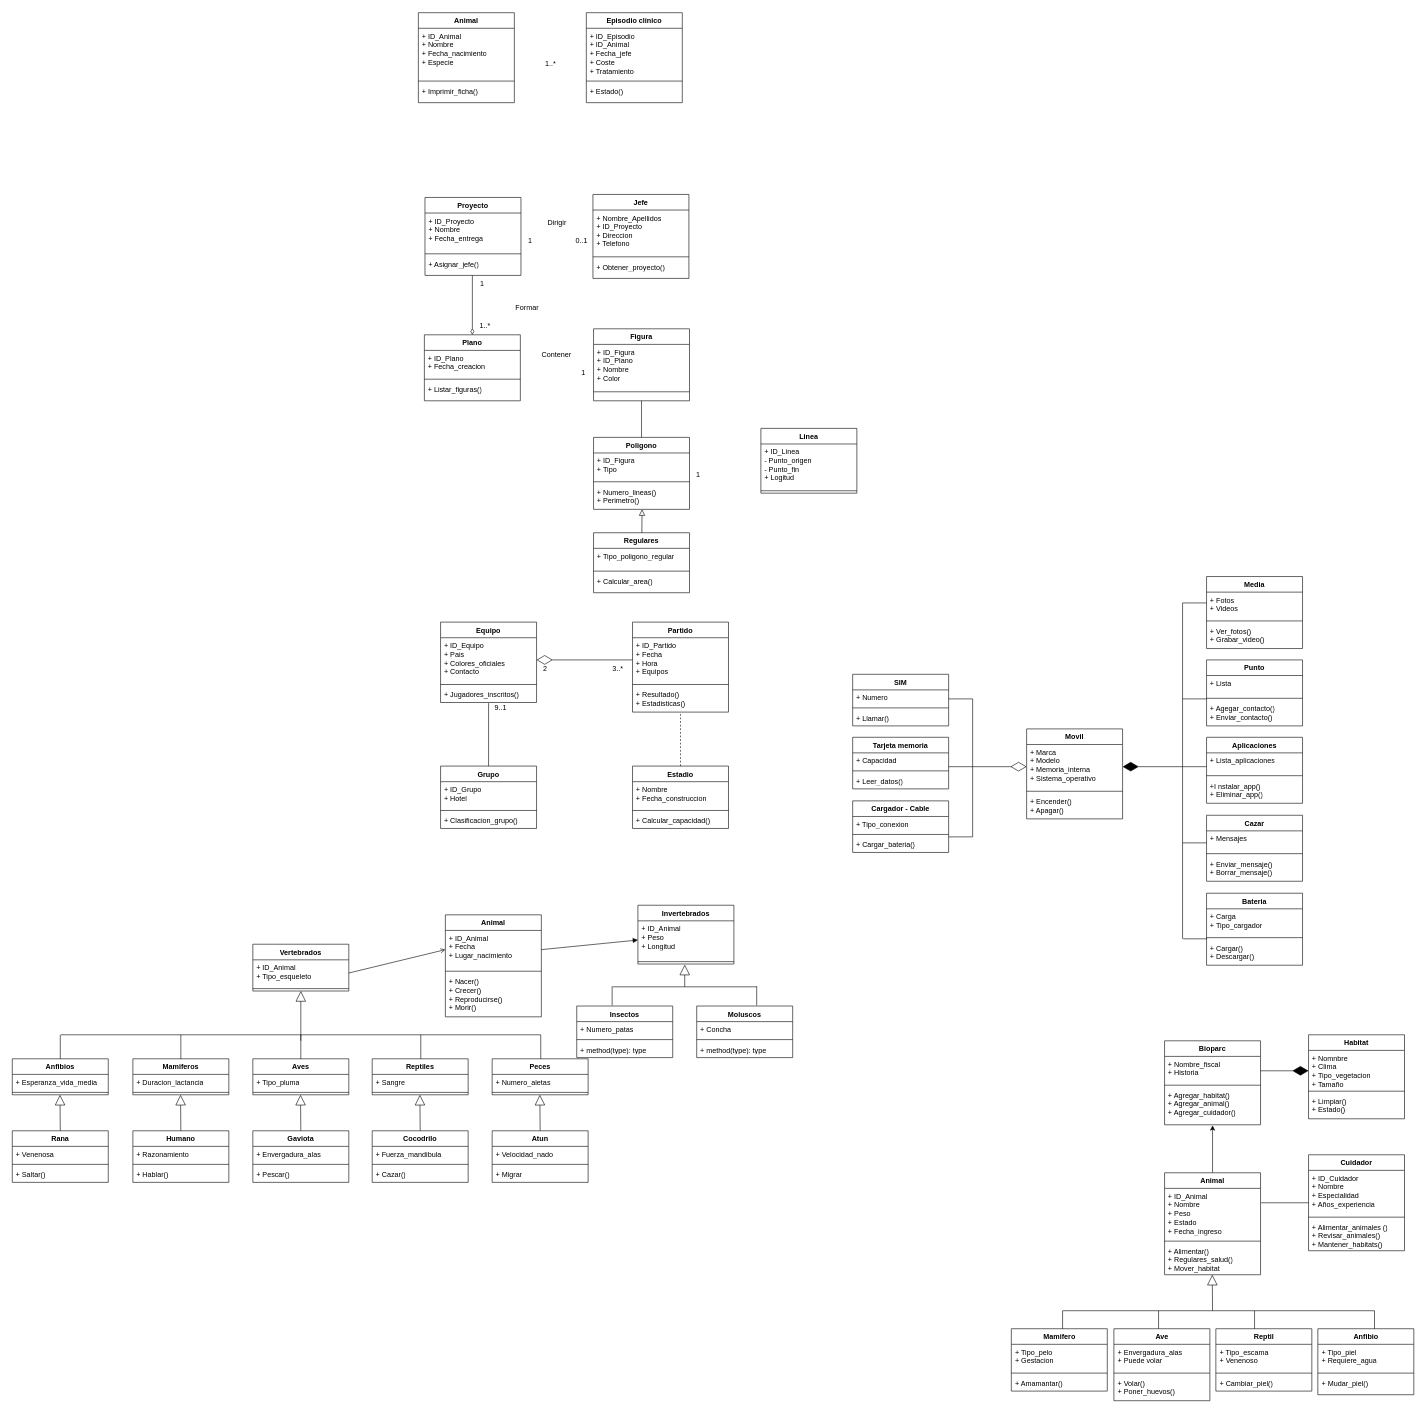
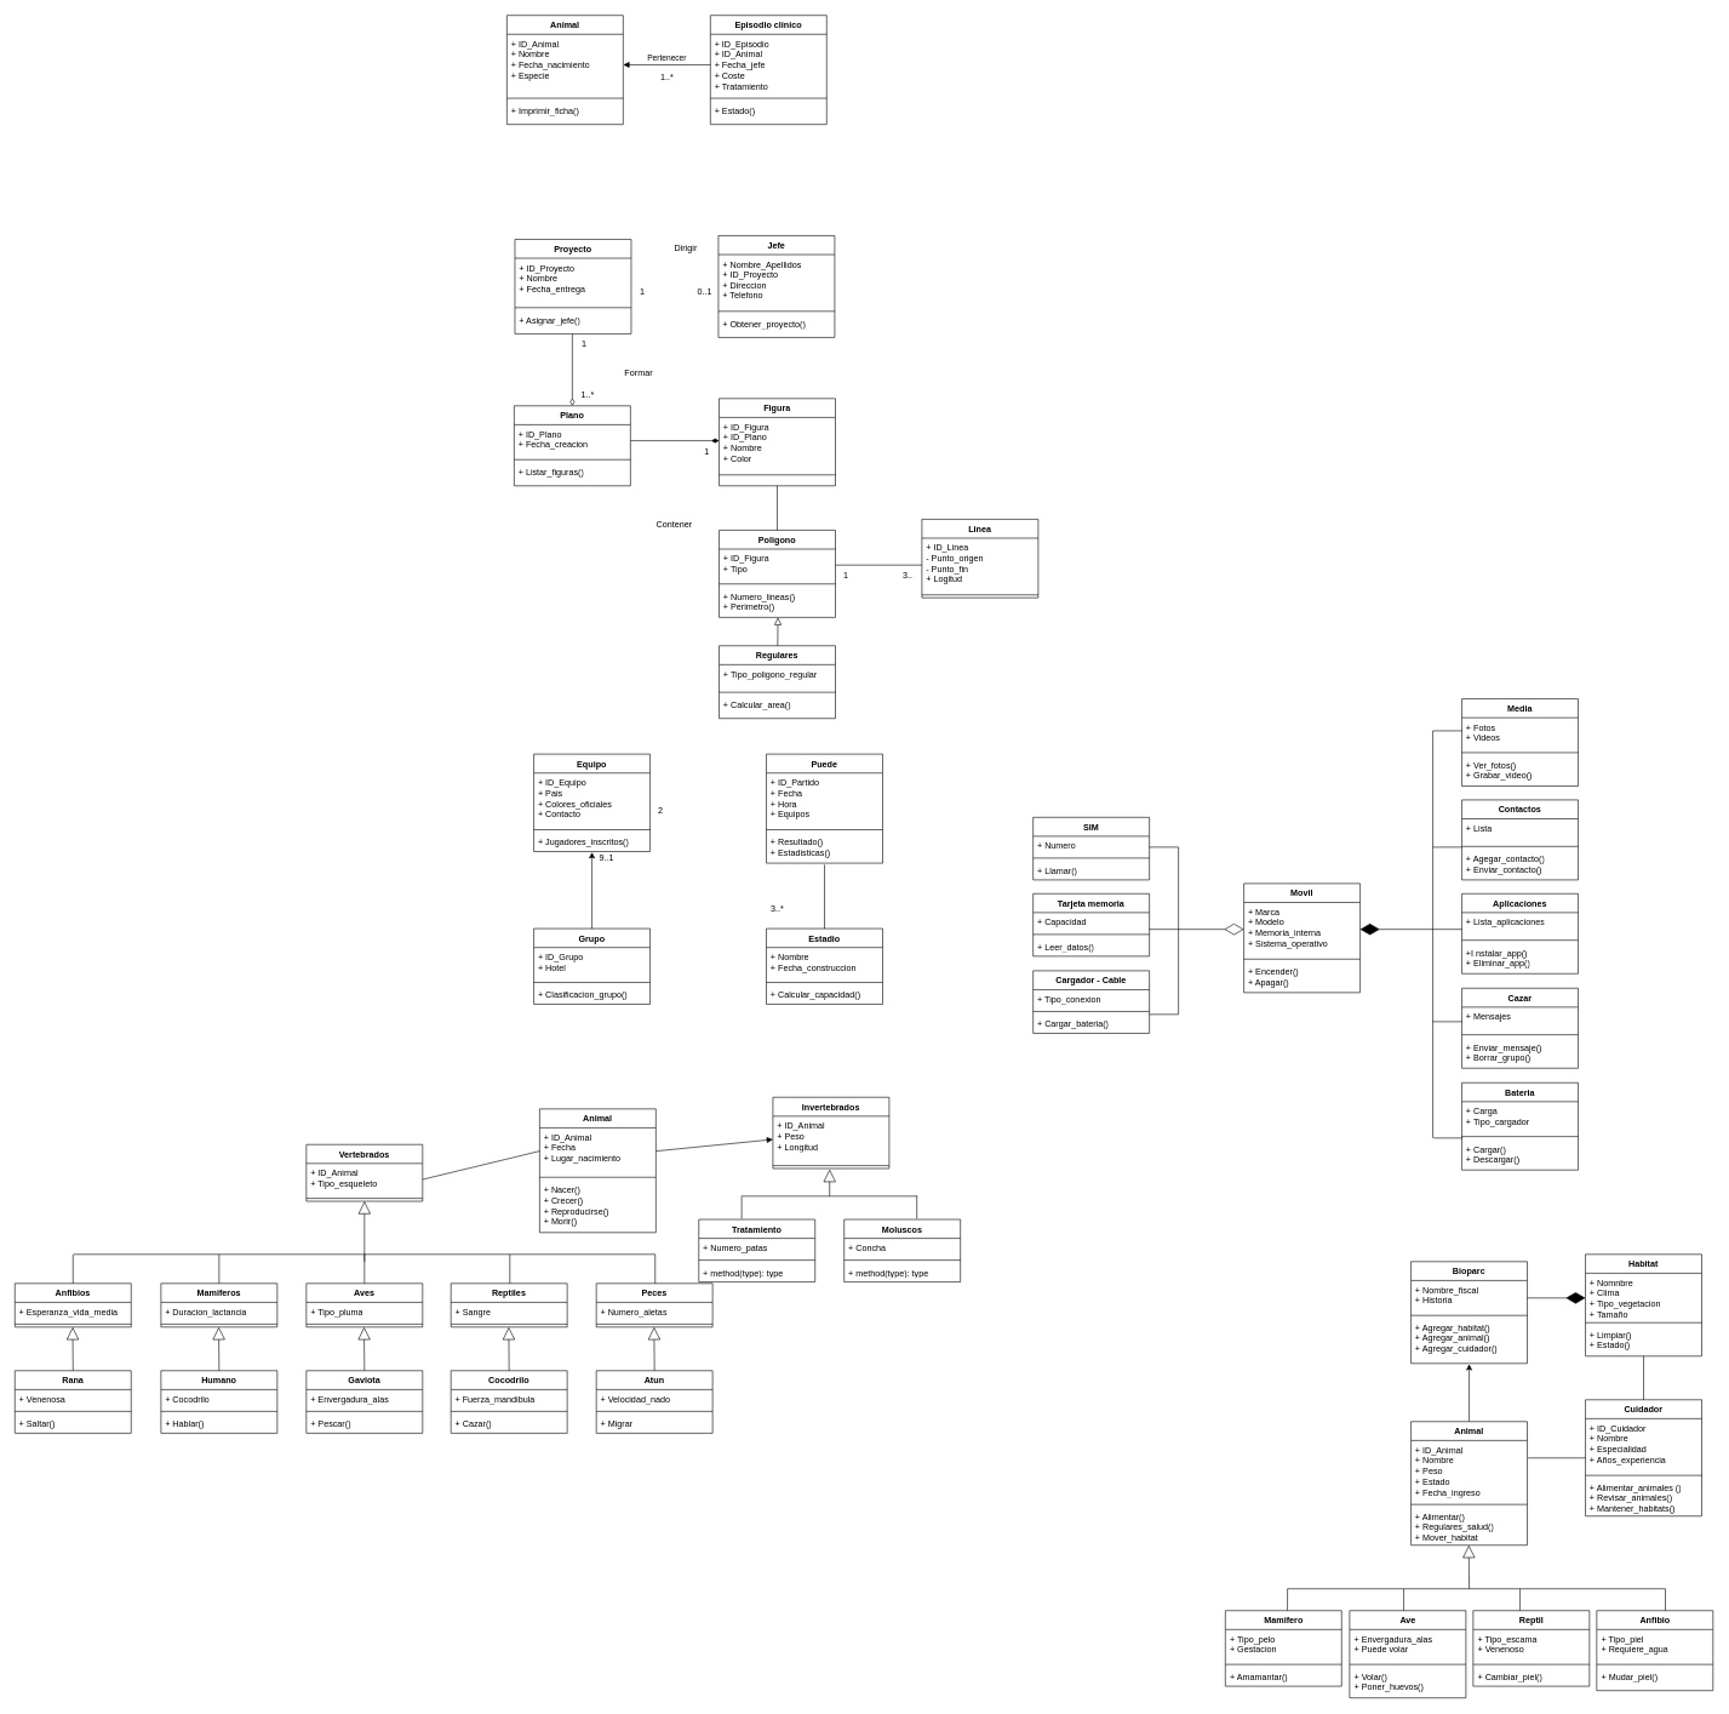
+ <mxCell id="10" value="Pertenecer" style="html=1;verticalAlign=bottom;endArrow=block;curved=0;rounded=0;exitX=0;exitY=0.5;exitDx=0;exitDy=0;entryX=1;entryY=0.5;entryDx=0;entryDy=0;" parent="1" source="7" target="3" edge="1"><mxGeometry width="80" relative="1" as="geometry"><mxPoint x="907" y="250" as="sourcePoint" /><mxPoint x="987" y="250" as="targetPoint" /><mxPoint as="offset" /></mxGeometry></mxCell>
- <mxCell id="38" value="Dirigir" style="text;html=1;align=center;verticalAlign=middle;resizable=0;points=[];autosize=1;strokeColor=none;fillColor=none;" parent="1" vertex="1"><mxGeometry x="903" y="356" width="50" height="30" as="geometry" /></mxCell>
+ <mxCell id="38" value="Dirigir" style="text;html=1;align=center;verticalAlign=middle;resizable=0;points=[];autosize=1;strokeColor=none;fillColor=none;" parent="1" vertex="1"><mxGeometry x="918" y="326" width="50" height="30" as="geometry" /></mxCell>
- <mxCell id="46" value="Contener" style="text;html=1;align=center;verticalAlign=middle;resizable=0;points=[];autosize=1;strokeColor=none;fillColor=none;" parent="1" vertex="1"><mxGeometry x="892" y="575" width="70" height="30" as="geometry" /></mxCell>
+ <mxCell id="46" value="Contener" style="text;html=1;align=center;verticalAlign=middle;resizable=0;points=[];autosize=1;strokeColor=none;fillColor=none;" parent="1" vertex="1"><mxGeometry x="892" y="705" width="70" height="30" as="geometry" /></mxCell>
+ <mxCell id="45" value="" style="endArrow=none;startArrow=diamondThin;endFill=0;startFill=1;html=1;verticalAlign=bottom;labelBackgroundColor=none;strokeWidth=1;startSize=8;endSize=8;rounded=0;entryX=1;entryY=0.5;entryDx=0;entryDy=0;exitX=0;exitY=0.5;exitDx=0;exitDy=0;" parent="1" source="25" target="21" edge="1"><mxGeometry width="160" relative="1" as="geometry"><mxPoint x="898" y="547" as="sourcePoint" /><mxPoint x="1058" y="547" as="targetPoint" /></mxGeometry></mxCell>
+ <mxCell id="50" value="" style="endArrow=none;html=1;rounded=0;exitX=1;exitY=0.5;exitDx=0;exitDy=0;entryX=0;entryY=0.5;entryDx=0;entryDy=0;" parent="1" source="28" target="32" edge="1"><mxGeometry width="50" height="50" relative="1" as="geometry"><mxPoint x="1188" y="627" as="sourcePoint" /><mxPoint x="1308" y="627" as="targetPoint" /></mxGeometry></mxCell>
+ <mxCell id="52" value="3.." style="text;html=1;align=center;verticalAlign=middle;resizable=0;points=[];autosize=1;strokeColor=none;fillColor=none;" parent="1" vertex="1"><mxGeometry x="1228" y="776" width="40" height="30" as="geometry" /></mxCell>
- <mxCell id="58" value="Partido" style="swimlane;fontStyle=1;align=center;verticalAlign=top;childLayout=stackLayout;horizontal=1;startSize=26;horizontalStack=0;resizeParent=1;resizeParentMax=0;resizeLast=0;collapsible=1;marginBottom=0;whiteSpace=wrap;html=1;" parent="1" vertex="1"><mxGeometry x="1054" y="1036" width="160" height="150" as="geometry" /></mxCell>
+ <mxCell id="58" value="Puede" style="swimlane;fontStyle=1;align=center;verticalAlign=top;childLayout=stackLayout;horizontal=1;startSize=26;horizontalStack=0;resizeParent=1;resizeParentMax=0;resizeLast=0;collapsible=1;marginBottom=0;whiteSpace=wrap;html=1;" parent="1" vertex="1"><mxGeometry x="1054" y="1036" width="160" height="150" as="geometry" /></mxCell>
- <mxCell id="70" value="" style="endArrow=diamondThin;endFill=0;endSize=24;html=1;rounded=0;entryX=1;entryY=0.5;entryDx=0;entryDy=0;exitX=0;exitY=0.5;exitDx=0;exitDy=0;" parent="1" source="59" target="55" edge="1"><mxGeometry width="160" relative="1" as="geometry"><mxPoint x="894" y="1216" as="sourcePoint" /><mxPoint x="1054" y="1216" as="targetPoint" /></mxGeometry></mxCell>
- <mxCell id="156" value="Punto" style="swimlane;fontStyle=1;align=center;verticalAlign=top;childLayout=stackLayout;horizontal=1;startSize=26;horizontalStack=0;resizeParent=1;resizeParentMax=0;resizeLast=0;collapsible=1;marginBottom=0;whiteSpace=wrap;html=1;" vertex="1" parent="1"><mxGeometry x="2011" y="1099" width="160" height="110" as="geometry" /></mxCell>
+ <mxCell id="156" value="Contactos" style="swimlane;fontStyle=1;align=center;verticalAlign=top;childLayout=stackLayout;horizontal=1;startSize=26;horizontalStack=0;resizeParent=1;resizeParentMax=0;resizeLast=0;collapsible=1;marginBottom=0;whiteSpace=wrap;html=1;" vertex="1" parent="1"><mxGeometry x="2011" y="1099" width="160" height="110" as="geometry" /></mxCell>
- <mxCell id="71" value="3..*" style="text;html=1;align=center;verticalAlign=middle;resizable=0;points=[];autosize=1;strokeColor=none;fillColor=none;" parent="1" vertex="1"><mxGeometry x="1009" y="1099" width="40" height="30" as="geometry" /></mxCell>
+ <mxCell id="71" value="3..*" style="text;html=1;align=center;verticalAlign=middle;resizable=0;points=[];autosize=1;strokeColor=none;fillColor=none;" parent="1" vertex="1"><mxGeometry x="1049" y="1234" width="40" height="30" as="geometry" /></mxCell>
- <mxCell id="74" value="" style="endArrow=none;html=1;rounded=0;exitX=0.5;exitY=0;exitDx=0;exitDy=0;entryX=0.5;entryY=1.038;entryDx=0;entryDy=0;entryPerimeter=0;" parent="1" source="66" target="57" edge="1"><mxGeometry width="50" height="50" relative="1" as="geometry"><mxPoint x="874" y="1256" as="sourcePoint" /><mxPoint x="844" y="1246" as="targetPoint" /></mxGeometry></mxCell>
+ <mxCell id="74" value="" style="endArrow=classic;html=1;rounded=0;exitX=0.5;exitY=0;exitDx=0;exitDy=0;entryX=0.5;entryY=1.038;entryDx=0;entryDy=0;entryPerimeter=0;" parent="1" source="66" target="57" edge="1"><mxGeometry width="50" height="50" relative="1" as="geometry"><mxPoint x="874" y="1256" as="sourcePoint" /><mxPoint x="844" y="1246" as="targetPoint" /></mxGeometry></mxCell>
- <mxCell id="73" value="" style="endArrow=none;html=1;rounded=0;exitX=0.5;exitY=0;exitDx=0;exitDy=0;entryX=0.5;entryY=1.048;entryDx=0;entryDy=0;entryPerimeter=0;dashed=1;" parent="1" source="62" target="61" edge="1"><mxGeometry width="50" height="50" relative="1" as="geometry"><mxPoint x="1204" y="1236" as="sourcePoint" /><mxPoint x="1323" y="1236" as="targetPoint" /></mxGeometry></mxCell>
+ <mxCell id="73" value="" style="endArrow=none;html=1;rounded=0;exitX=0.5;exitY=0;exitDx=0;exitDy=0;entryX=0.5;entryY=1.048;entryDx=0;entryDy=0;entryPerimeter=0;" parent="1" source="62" target="61" edge="1"><mxGeometry width="50" height="50" relative="1" as="geometry"><mxPoint x="1204" y="1236" as="sourcePoint" /><mxPoint x="1323" y="1236" as="targetPoint" /></mxGeometry></mxCell>
- <mxCell id="167" value="+ Enviar_mensaje()&lt;div&gt;+ Borrar_mensaje()&lt;/div&gt;" style="text;strokeColor=none;fillColor=none;align=left;verticalAlign=top;spacingLeft=4;spacingRight=4;overflow=hidden;rotatable=0;points=[[0,0.5],[1,0.5]];portConstraint=eastwest;whiteSpace=wrap;html=1;" vertex="1" parent="164"><mxGeometry y="68" width="160" height="42" as="geometry" /></mxCell>
+ <mxCell id="167" value="+ Enviar_mensaje()&lt;div&gt;+ Borrar_grupo()&lt;/div&gt;" style="text;strokeColor=none;fillColor=none;align=left;verticalAlign=top;spacingLeft=4;spacingRight=4;overflow=hidden;rotatable=0;points=[[0,0.5],[1,0.5]];portConstraint=eastwest;whiteSpace=wrap;html=1;" vertex="1" parent="164"><mxGeometry y="68" width="160" height="42" as="geometry" /></mxCell>
- <mxCell id="140" value="" style="endArrow=open;html=1;rounded=0;exitX=1;exitY=0.5;exitDx=0;exitDy=0;entryX=0;entryY=0.5;entryDx=0;entryDy=0;" edge="1" parent="1" source="81" target="77"><mxGeometry width="50" height="50" relative="1" as="geometry"><mxPoint y="1584" as="sourcePoint" x="661" /><mxPoint x="711" y="1534" as="targetPoint" /></mxGeometry></mxCell>
+ <mxCell id="140" value="" style="endArrow=none;html=1;rounded=0;exitX=1;exitY=0.5;exitDx=0;exitDy=0;entryX=0;entryY=0.5;entryDx=0;entryDy=0;" edge="1" parent="1" source="81" target="77"><mxGeometry width="50" height="50" relative="1" as="geometry"><mxPoint y="1584" as="sourcePoint" x="661" /><mxPoint x="711" y="1534" as="targetPoint" /></mxGeometry></mxCell>
- <mxCell id="106" value="Insectos" style="swimlane;fontStyle=1;align=center;verticalAlign=top;childLayout=stackLayout;horizontal=1;startSize=26;horizontalStack=0;resizeParent=1;resizeParentMax=0;resizeLast=0;collapsible=1;marginBottom=0;whiteSpace=wrap;html=1;" vertex="1" parent="1"><mxGeometry x="961" y="1676" width="160" height="86" as="geometry" /></mxCell>
+ <mxCell id="106" value="Tratamiento" style="swimlane;fontStyle=1;align=center;verticalAlign=top;childLayout=stackLayout;horizontal=1;startSize=26;horizontalStack=0;resizeParent=1;resizeParentMax=0;resizeLast=0;collapsible=1;marginBottom=0;whiteSpace=wrap;html=1;" vertex="1" parent="1"><mxGeometry x="961" y="1676" width="160" height="86" as="geometry" /></mxCell>
+ <mxCell id="237" value="" style="endArrow=none;html=1;rounded=0;exitX=0.5;exitY=1;exitDx=0;exitDy=0;exitPerimeter=0;entryX=0.5;entryY=0;entryDx=0;entryDy=0;" edge="1" parent="1" source="203" target="231"><mxGeometry width="50" height="50" relative="1" as="geometry"><mxPoint x="2111.96" y="2014.024" as="sourcePoint" /><mxPoint x="2191" y="2014.02" as="targetPoint" /></mxGeometry></mxCell>
- <mxCell id="121" value="+ Razonamiento" style="text;strokeColor=none;fillColor=none;align=left;verticalAlign=top;spacingLeft=4;spacingRight=4;overflow=hidden;rotatable=0;points=[[0,0.5],[1,0.5]];portConstraint=eastwest;whiteSpace=wrap;html=1;" vertex="1" parent="120"><mxGeometry y="26" width="160" height="26" as="geometry" /></mxCell>
+ <mxCell id="121" value="+ Cocodrilo" style="text;strokeColor=none;fillColor=none;align=left;verticalAlign=top;spacingLeft=4;spacingRight=4;overflow=hidden;rotatable=0;points=[[0,0.5],[1,0.5]];portConstraint=eastwest;whiteSpace=wrap;html=1;" vertex="1" parent="120"><mxGeometry y="26" width="160" height="26" as="geometry" /></mxCell>
